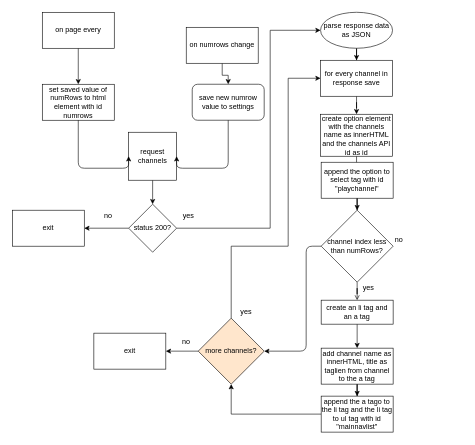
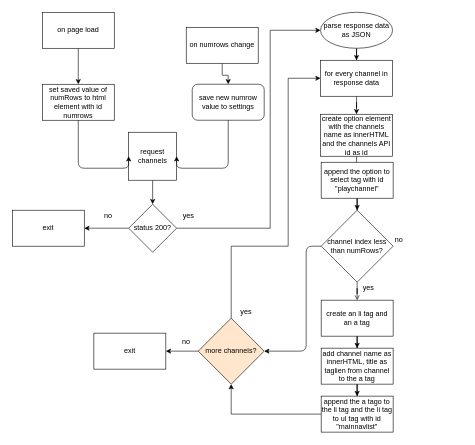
- <mxCell id="28" value="on page every" style="rounded=0;whiteSpace=wrap;html=1;" parent="1" vertex="1"><mxGeometry x="70" y="20" width="120" height="60" as="geometry" /></mxCell>
+ <mxCell id="28" value="on page load" style="rounded=0;whiteSpace=wrap;html=1;" parent="1" vertex="1"><mxGeometry x="70" y="20" width="120" height="60" as="geometry" /></mxCell>
- <mxCell id="11" value="for every channel in response save" style="whiteSpace=wrap;html=1;" parent="1" vertex="1"><mxGeometry x="534" y="100" width="120" height="60" as="geometry" /></mxCell>
+ <mxCell id="11" value="for every channel in response data" style="whiteSpace=wrap;html=1;" parent="1" vertex="1"><mxGeometry x="534" y="100" width="120" height="60" as="geometry" /></mxCell>
- <mxCell id="17" value="create an li tag and an a tag" style="whiteSpace=wrap;html=1;" parent="1" vertex="1"><mxGeometry x="535" y="500" width="120" height="40" as="geometry" /></mxCell>
+ <mxCell id="17" value="create an li tag and an a tag" style="whiteSpace=wrap;html=1;" parent="1" vertex="1"><mxGeometry x="535" y="500" width="120" height="60" as="geometry" /></mxCell>
